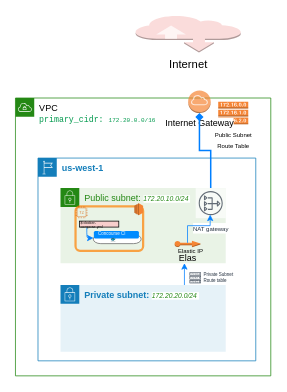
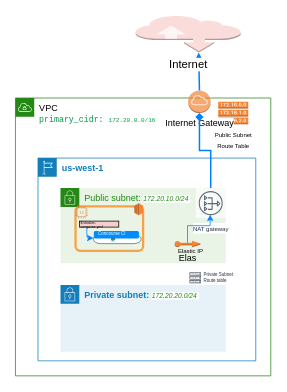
+ <mxCell id="5" style="edgeStyle=none;rounded=1;orthogonalLoop=1;jettySize=auto;html=1;exitX=0.5;exitY=0;exitDx=0;exitDy=0;exitPerimeter=0;entryX=0.6;entryY=1;entryDx=0;entryDy=0;entryPerimeter=0;strokeColor=#007FFF;strokeWidth=2;fontSize=15;fontColor=#000000;" parent="2" source="6" target="7" edge="1"><mxGeometry relative="1" as="geometry" /></mxCell>
- <mxCell id="17" style="edgeStyle=orthogonalEdgeStyle;rounded=0;orthogonalLoop=1;jettySize=auto;html=1;exitX=0.75;exitY=0;exitDx=0;exitDy=0;entryX=0.75;entryY=1;entryDx=0;entryDy=0;strokeColor=#007FFF;" parent="14" source="18" target="13" edge="1"><mxGeometry relative="1" as="geometry" /></mxCell>
